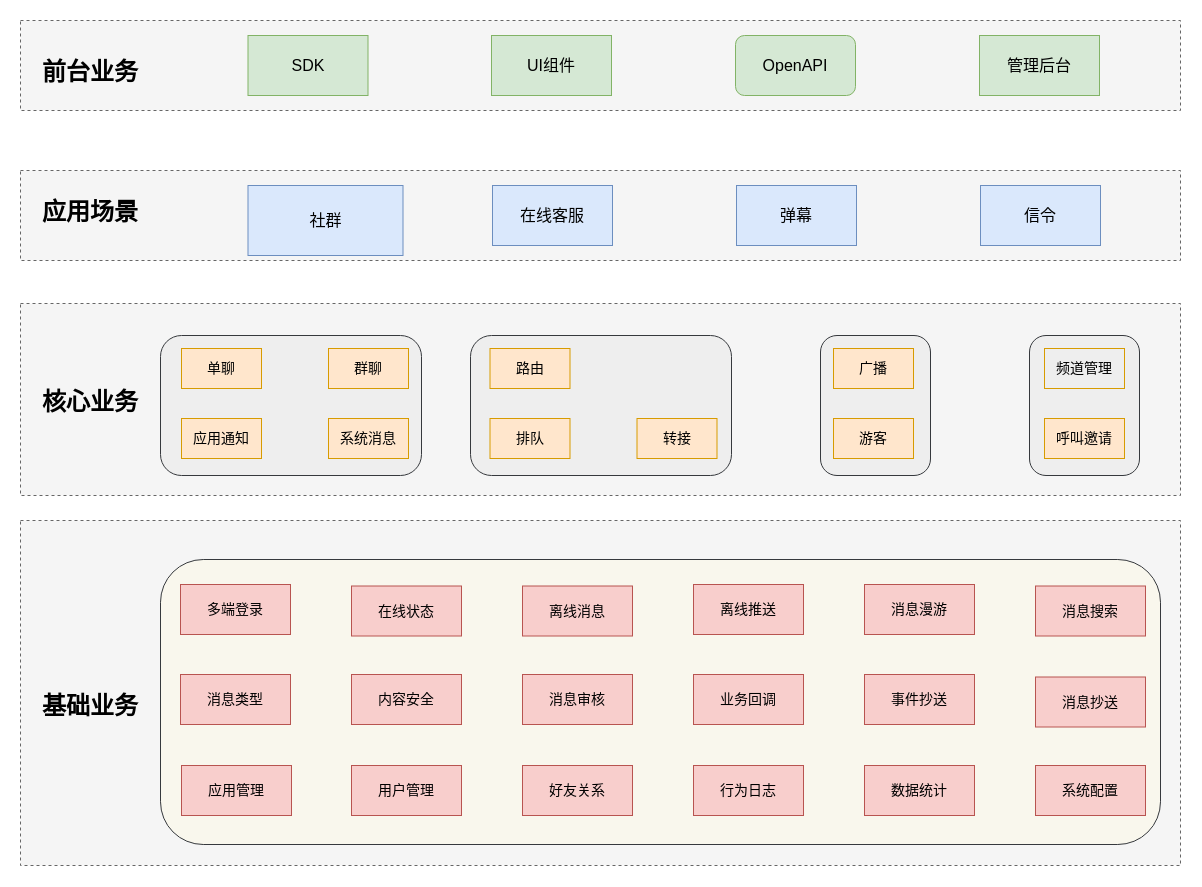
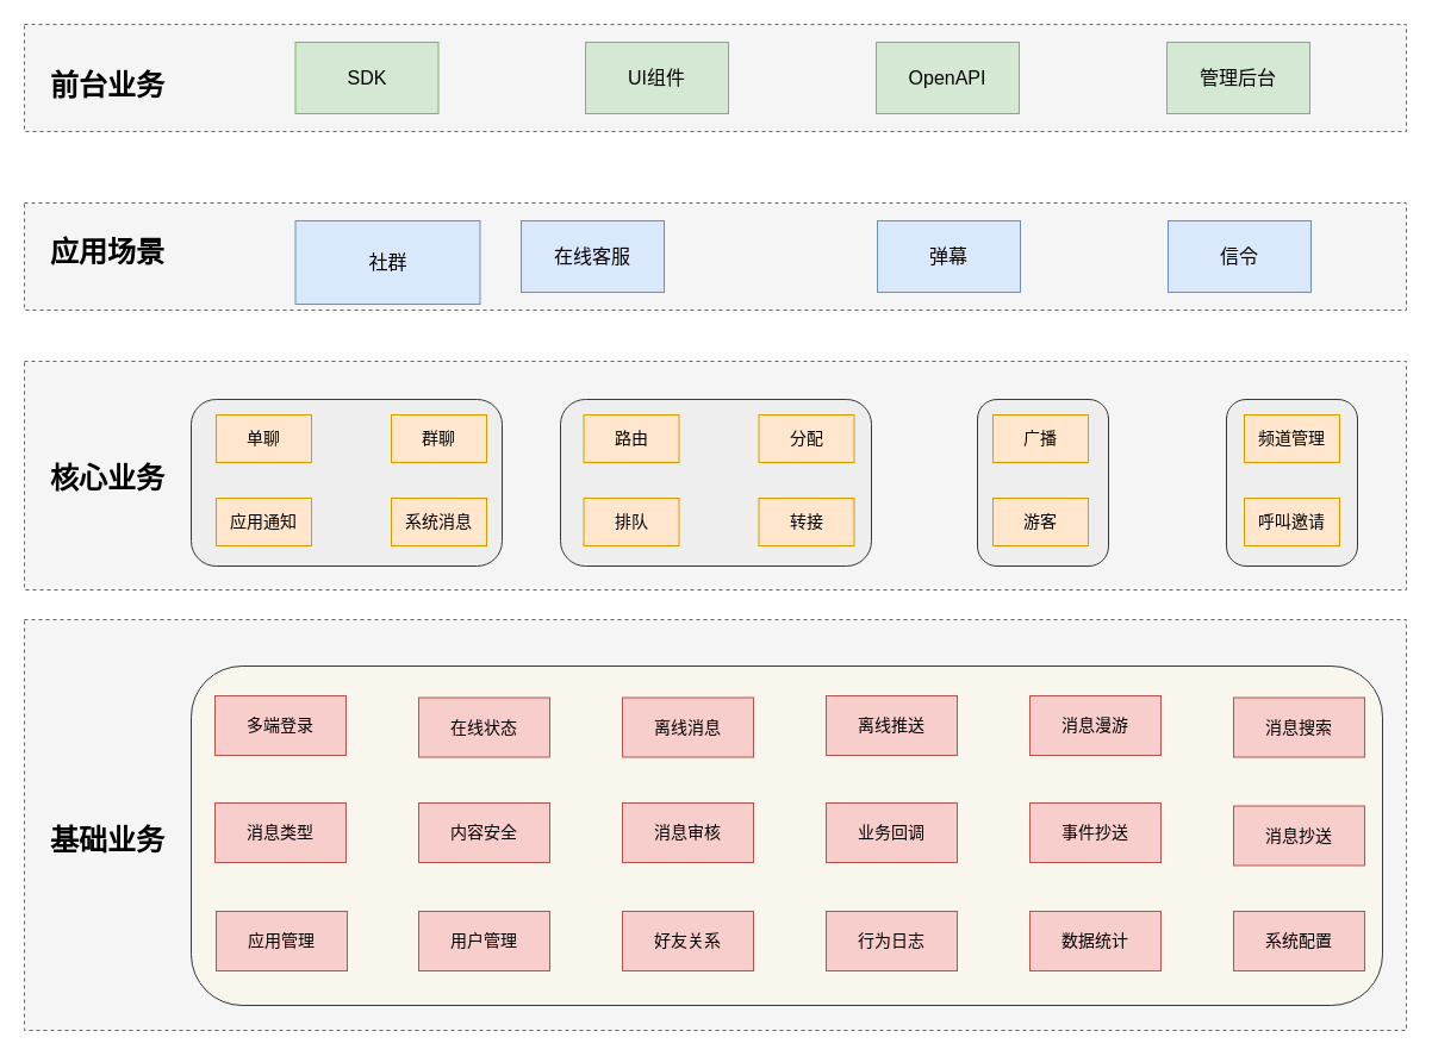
- <mxCell id="10" value="OpenAPI" style="whiteSpace=wrap;html=1;fillColor=#d5e8d4;strokeColor=#82b366;fontSize=16;rounded=1;" parent="1" vertex="1"><mxGeometry x="735" y="35" width="120" height="60" as="geometry" /></mxCell>
+ <mxCell id="10" value="OpenAPI" style="rounded=0;whiteSpace=wrap;html=1;fillColor=#d5e8d4;strokeColor=#82b366;fontSize=16;" parent="1" vertex="1"><mxGeometry x="735" y="35" width="120" height="60" as="geometry" /></mxCell>
- <mxCell id="13" value="在线客服" style="rounded=0;whiteSpace=wrap;html=1;fillColor=#dae8fc;strokeColor=#6c8ebf;fontSize=16;" parent="1" vertex="1"><mxGeometry x="492" y="185" width="120" height="60" as="geometry" /></mxCell>
+ <mxCell id="13" value="在线客服" style="rounded=0;whiteSpace=wrap;html=1;fillColor=#dae8fc;strokeColor=#6c8ebf;fontSize=16;" parent="1" vertex="1"><mxGeometry x="437" y="185" width="120" height="60" as="geometry" /></mxCell>
+ <mxCell id="47" value="分配" style="rounded=0;whiteSpace=wrap;html=1;fillColor=#ffe6cc;strokeColor=#d79b00;fontSize=14;" parent="1" vertex="1"><mxGeometry x="636.5" y="348" width="80" height="40" as="geometry" /></mxCell>
- <mxCell id="16" value="频道管理" style="rounded=0;whiteSpace=wrap;html=1;fillColor=#eeeeee;strokeColor=#d79b00;fontSize=14;" parent="1" vertex="1"><mxGeometry x="1044" y="348" width="80" height="40" as="geometry" /></mxCell>
+ <mxCell id="16" value="频道管理" style="rounded=0;whiteSpace=wrap;html=1;fillColor=#ffe6cc;strokeColor=#d79b00;fontSize=14;" parent="1" vertex="1"><mxGeometry x="1044" y="348" width="80" height="40" as="geometry" /></mxCell>
